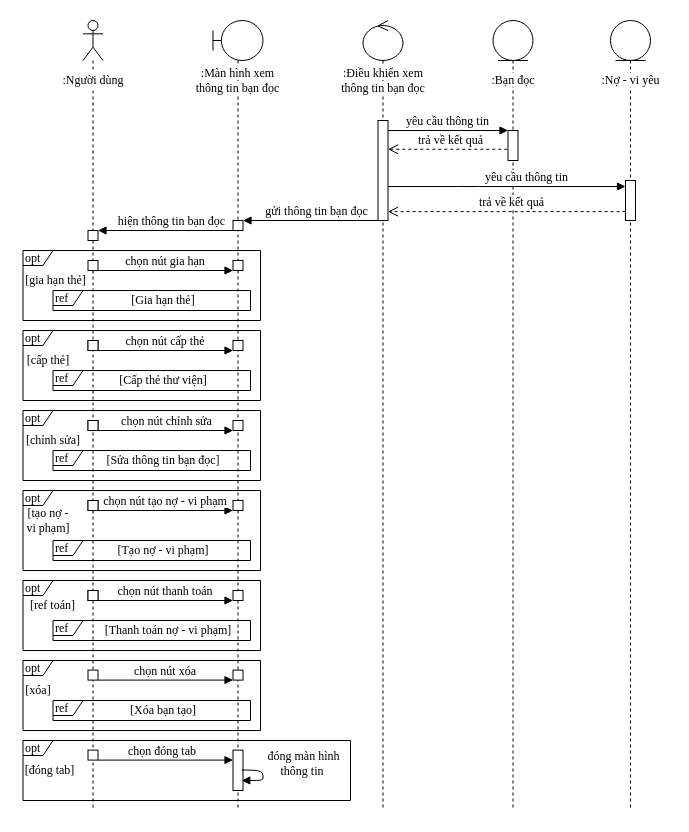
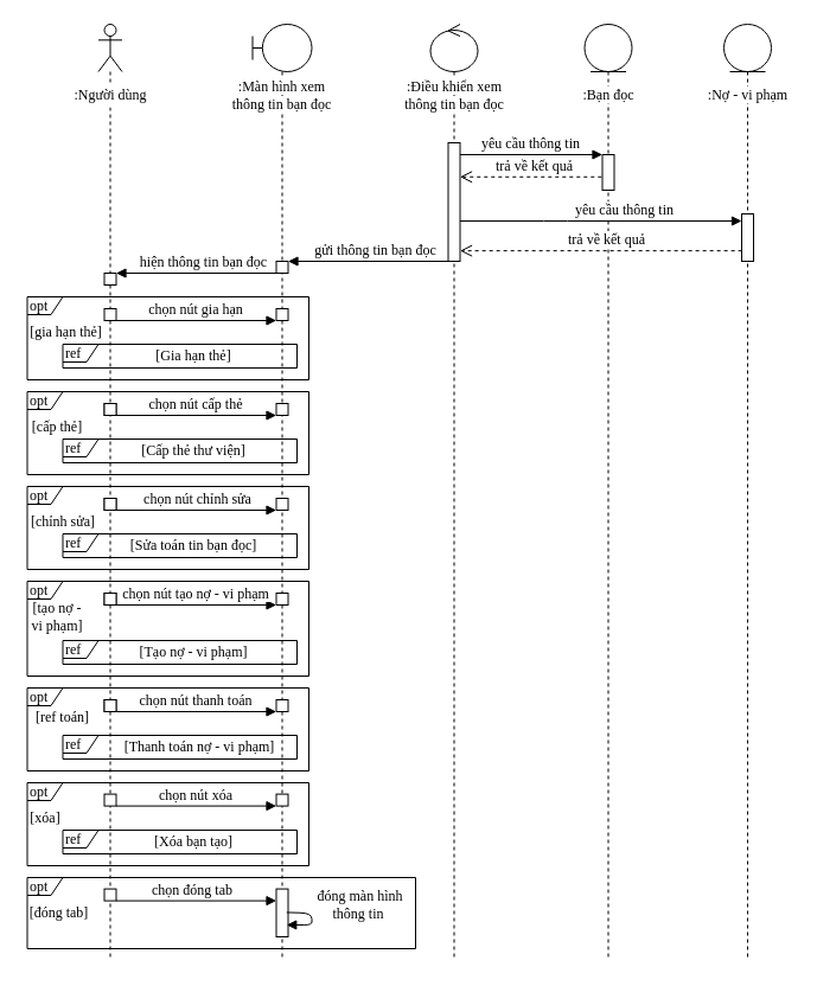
- <mxCell id="75" value="&lt;span style=&quot;background-color: rgb(255 , 255 , 255)&quot;&gt;:Nợ - vi yêu&lt;/span&gt;" style="text;html=1;strokeColor=none;fillColor=none;align=center;verticalAlign=middle;whiteSpace=wrap;rounded=0;fontFamily=Times New Roman;fontSize=12;" parent="1" vertex="1"><mxGeometry x="593.75" y="70" width="72.5" height="20" as="geometry" /></mxCell>
+ <mxCell id="75" value="&lt;span style=&quot;background-color: rgb(255 , 255 , 255)&quot;&gt;:Nợ - vi phạm&lt;/span&gt;" style="text;html=1;strokeColor=none;fillColor=none;align=center;verticalAlign=middle;whiteSpace=wrap;rounded=0;fontFamily=Times New Roman;fontSize=12;" parent="1" vertex="1"><mxGeometry x="593.75" y="70" width="72.5" height="20" as="geometry" /></mxCell>
- <mxCell id="43" value="[Sửa thông tin bạn đọc]" style="text;html=1;strokeColor=none;fillColor=none;align=center;verticalAlign=middle;whiteSpace=wrap;rounded=0;fontFamily=Times New Roman;fontSize=12;" parent="1" vertex="1"><mxGeometry x="102.5" y="450" width="120" height="20" as="geometry" /></mxCell>
+ <mxCell id="43" value="[Sửa toán tin bạn đọc]" style="text;html=1;strokeColor=none;fillColor=none;align=center;verticalAlign=middle;whiteSpace=wrap;rounded=0;fontFamily=Times New Roman;fontSize=12;" parent="1" vertex="1"><mxGeometry x="102.5" y="450" width="120" height="20" as="geometry" /></mxCell>
